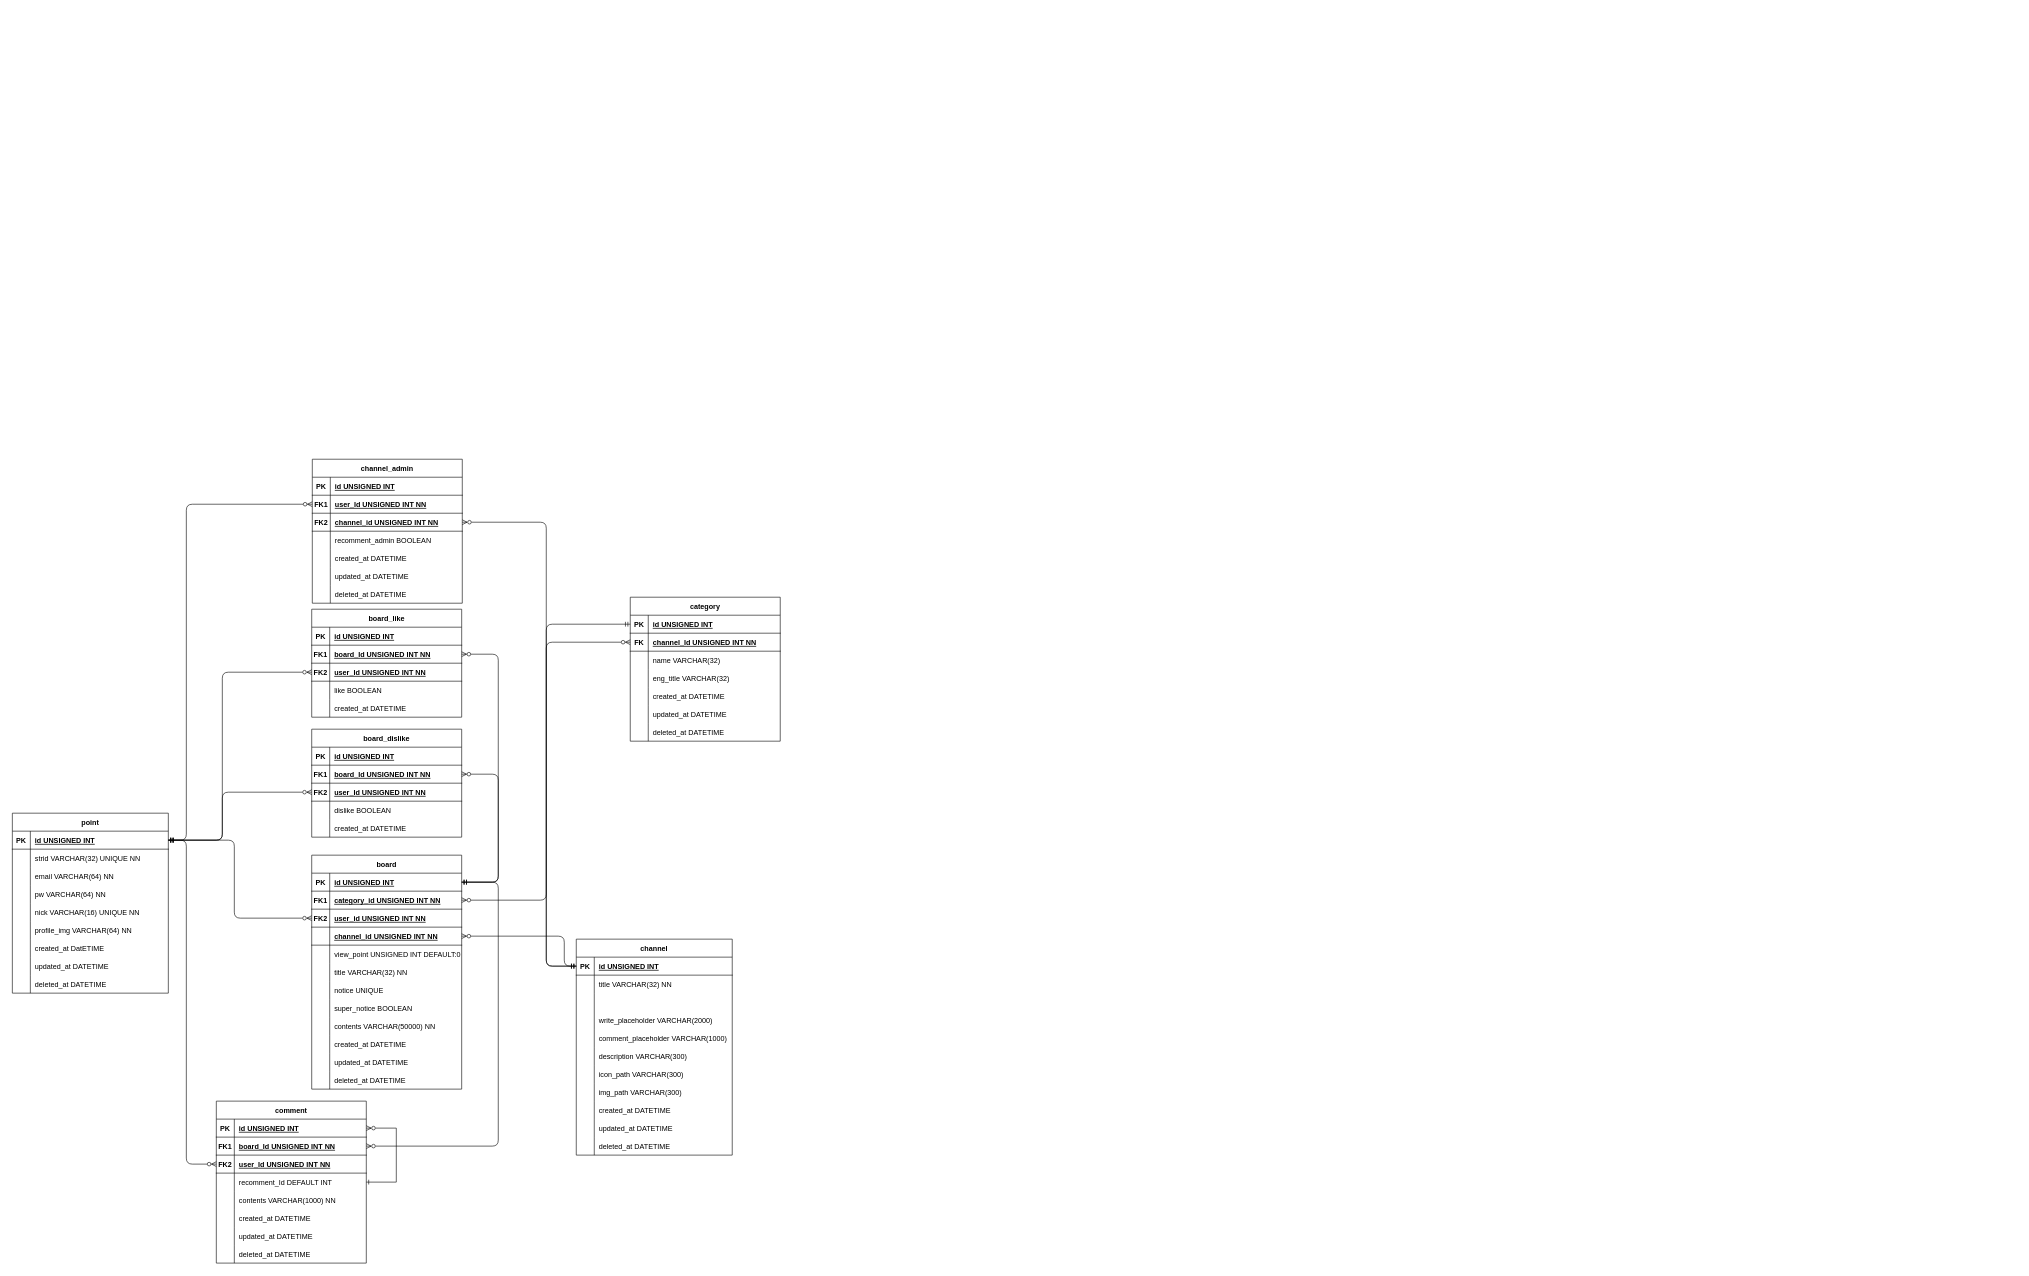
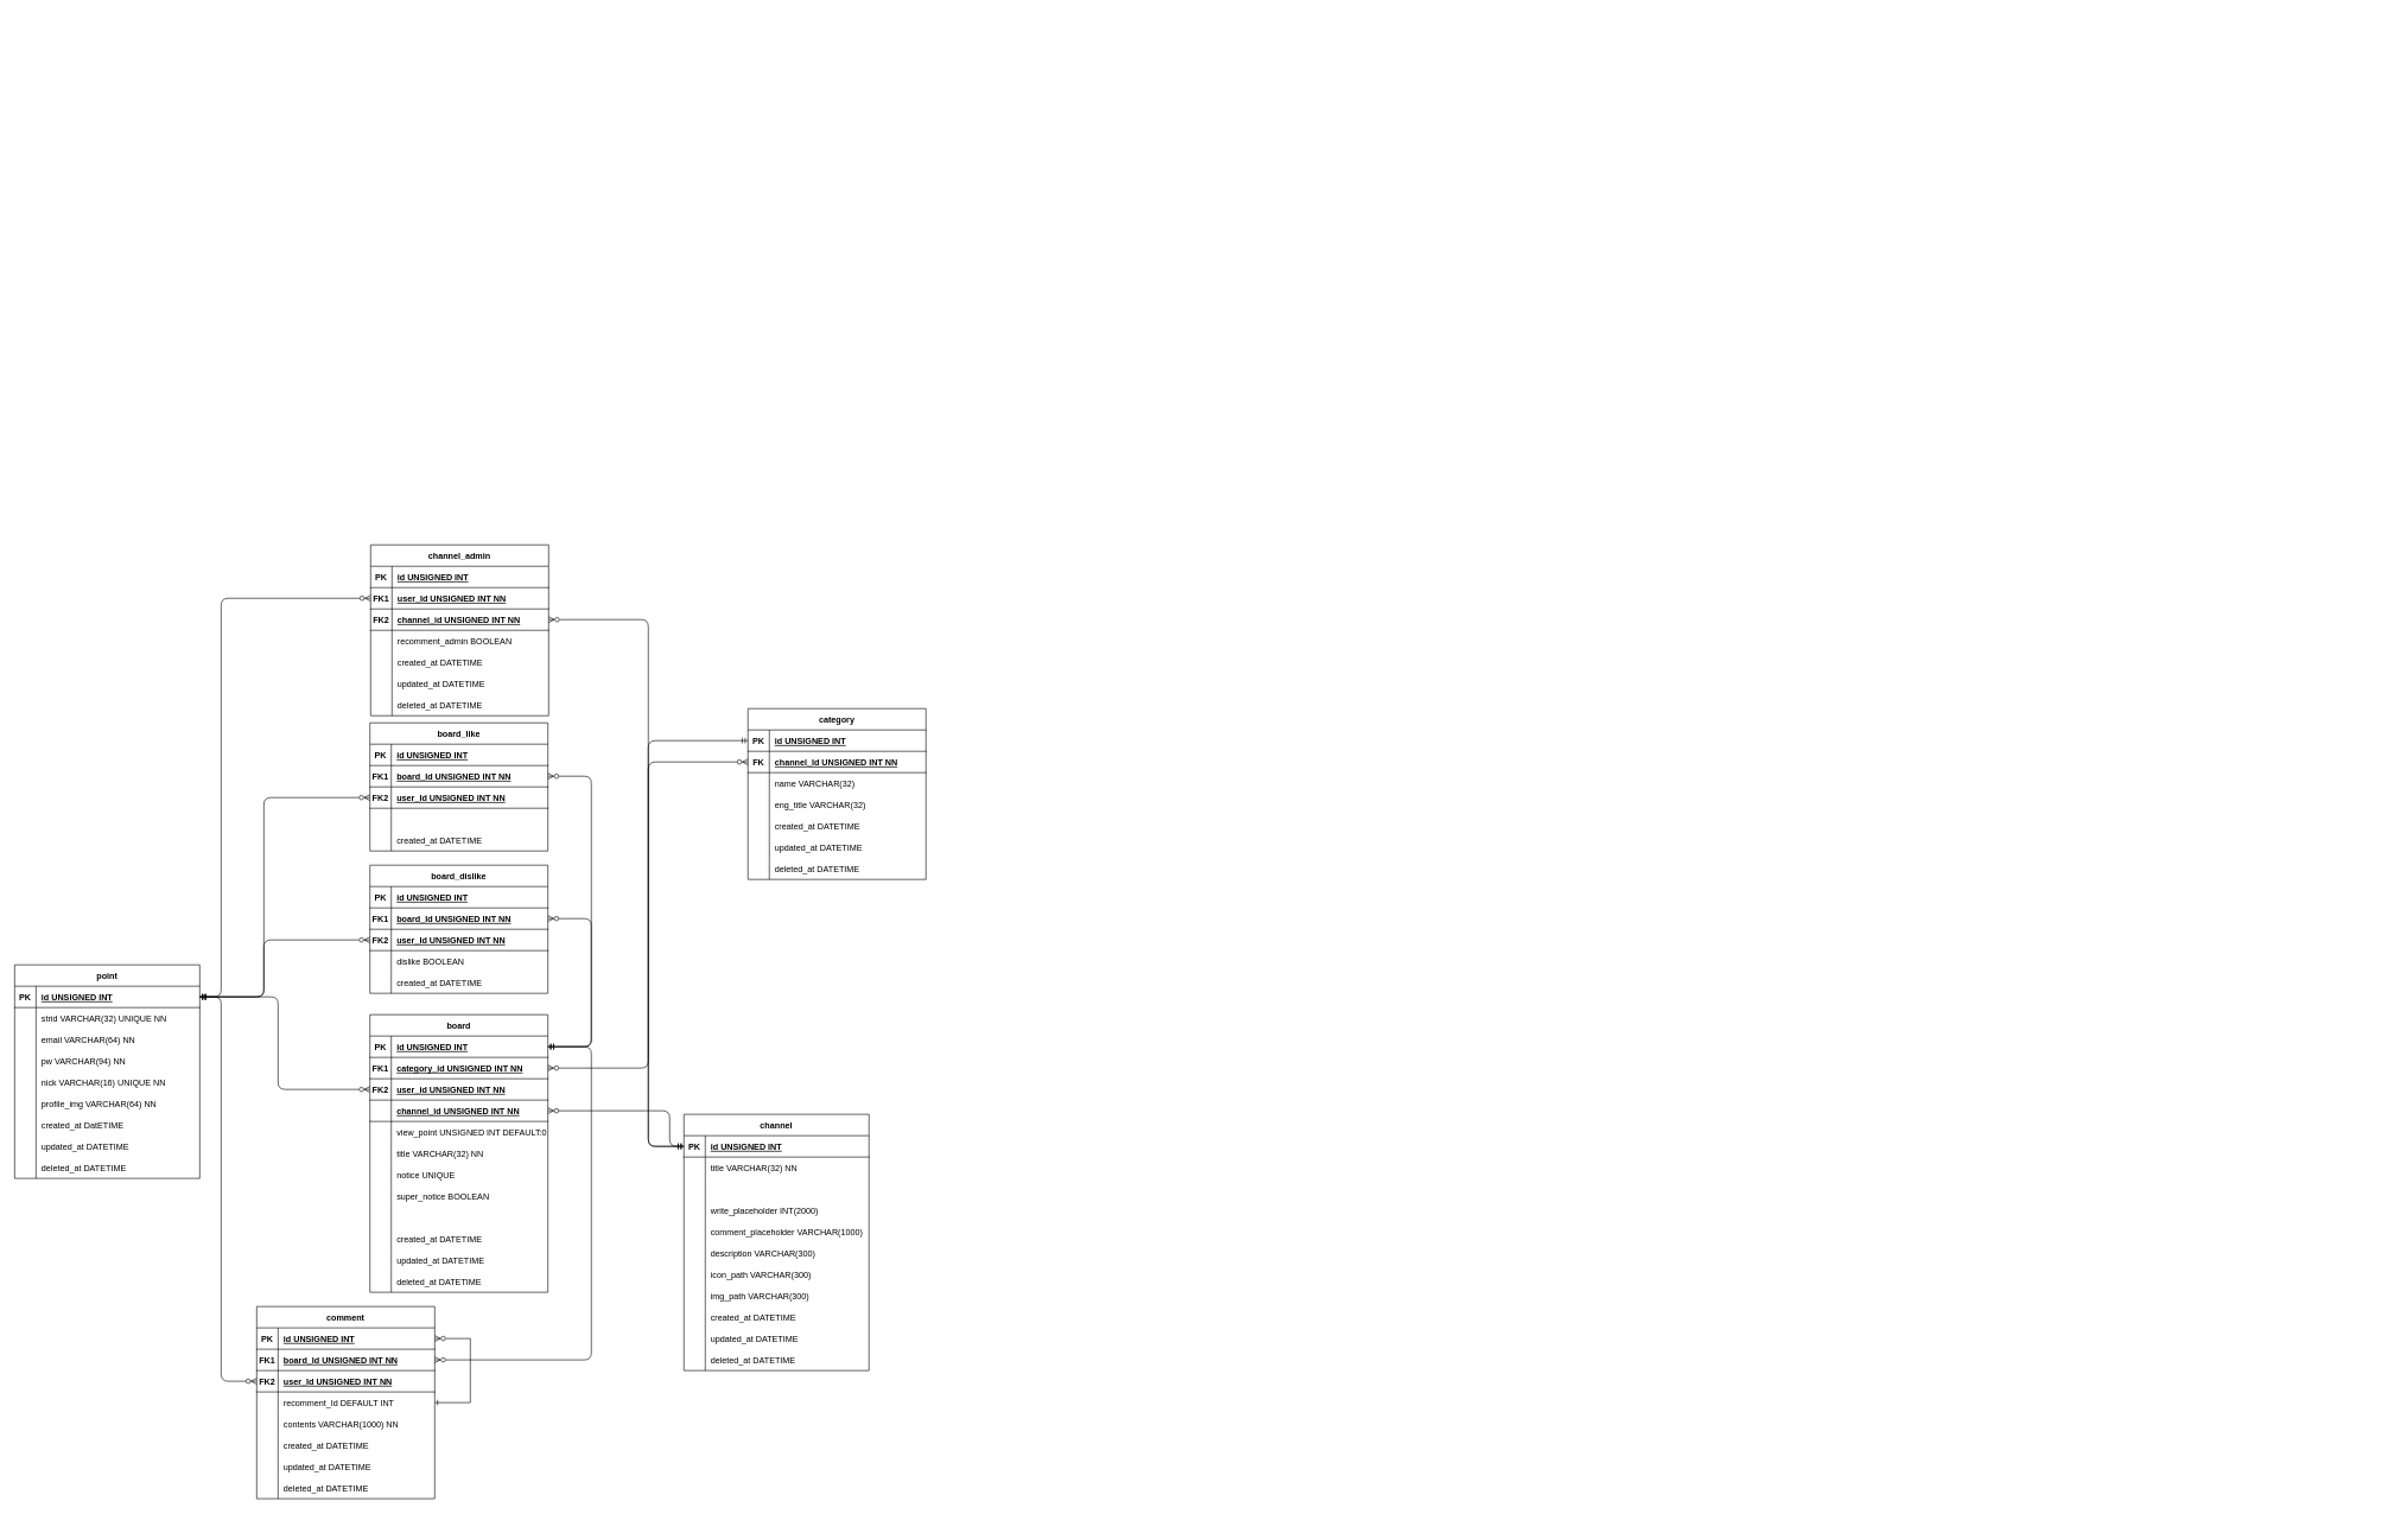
- <mxCell id="159" value="like BOOLEAN" style="shape=partialRectangle;overflow=hidden;connectable=0;fillColor=none;top=0;left=0;bottom=0;right=0;align=left;spacingLeft=6;" vertex="1" parent="157"><mxGeometry x="30" width="220" height="30" as="geometry"><mxRectangle width="220" height="30" as="alternateBounds" /></mxGeometry></mxCell>
- <mxCell id="14" value="pw VARCHAR(64) NN" style="shape=partialRectangle;overflow=hidden;connectable=0;fillColor=none;top=0;left=0;bottom=0;right=0;align=left;spacingLeft=6;" vertex="1" parent="12"><mxGeometry x="30" width="230" height="30" as="geometry"><mxRectangle width="230" height="30" as="alternateBounds" /></mxGeometry></mxCell>
+ <mxCell id="14" value="pw VARCHAR(94) NN" style="shape=partialRectangle;overflow=hidden;connectable=0;fillColor=none;top=0;left=0;bottom=0;right=0;align=left;spacingLeft=6;" vertex="1" parent="12"><mxGeometry x="30" width="230" height="30" as="geometry"><mxRectangle width="230" height="30" as="alternateBounds" /></mxGeometry></mxCell>
- <mxCell id="41" value="write_placeholder VARCHAR(2000)" style="shape=partialRectangle;overflow=hidden;connectable=0;fillColor=none;top=0;left=0;bottom=0;right=0;align=left;spacingLeft=6;" vertex="1" parent="39"><mxGeometry x="30" width="230" height="30" as="geometry"><mxRectangle width="230" height="30" as="alternateBounds" /></mxGeometry></mxCell>
+ <mxCell id="41" value="write_placeholder INT(2000)" style="shape=partialRectangle;overflow=hidden;connectable=0;fillColor=none;top=0;left=0;bottom=0;right=0;align=left;spacingLeft=6;" vertex="1" parent="39"><mxGeometry x="30" width="230" height="30" as="geometry"><mxRectangle width="230" height="30" as="alternateBounds" /></mxGeometry></mxCell>
- <mxCell id="89" value="contents VARCHAR(50000) NN" style="shape=partialRectangle;overflow=hidden;connectable=0;fillColor=none;top=0;left=0;bottom=0;right=0;align=left;spacingLeft=6;" vertex="1" parent="87"><mxGeometry x="30" width="220" height="30" as="geometry"><mxRectangle width="220" height="30" as="alternateBounds" /></mxGeometry></mxCell>
